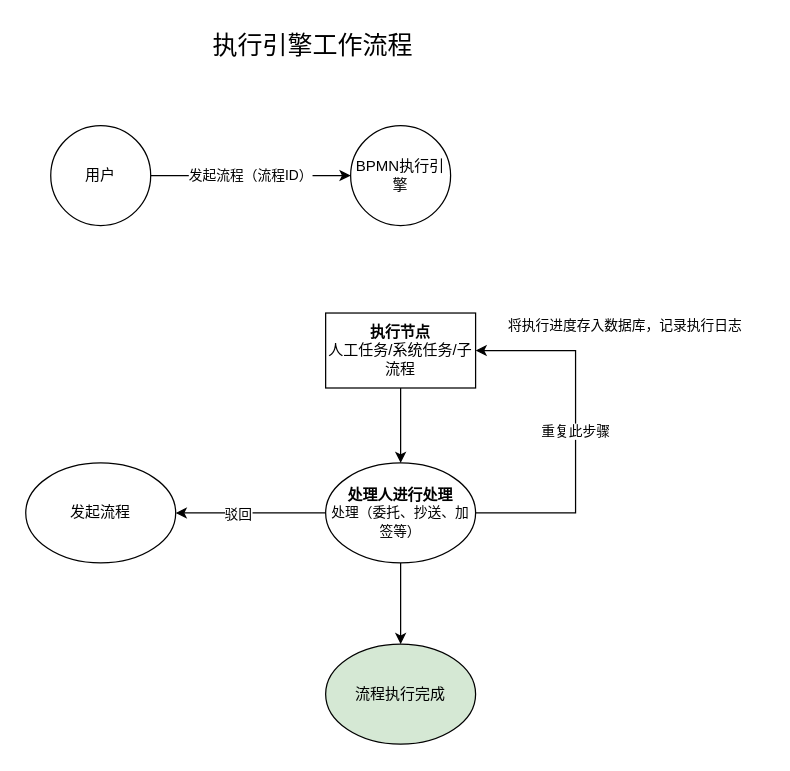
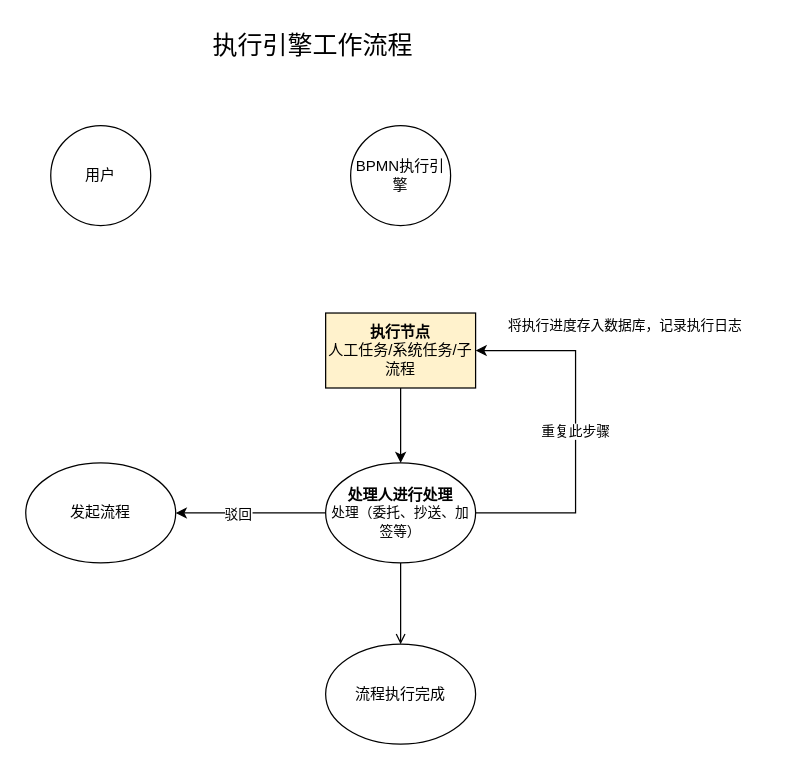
- <mxCell id="3" value="发起流程（流程ID）" style="edgeStyle=orthogonalEdgeStyle;rounded=0;orthogonalLoop=1;jettySize=auto;html=1;" parent="1" source="4" target="2" edge="1"><mxGeometry relative="1" as="geometry" /></mxCell>
- <mxCell id="6" value="&lt;b&gt;执行节点&lt;/b&gt;&lt;br&gt;人工任务/系统任务/子流程" style="whiteSpace=wrap;html=1;" parent="1" vertex="1"><mxGeometry x="260" y="250" width="120" height="60" as="geometry" /></mxCell>
+ <mxCell id="6" value="&lt;b&gt;执行节点&lt;/b&gt;&lt;br&gt;人工任务/系统任务/子流程" style="whiteSpace=wrap;html=1;fillColor=#fff2cc;" parent="1" vertex="1"><mxGeometry x="260" y="250" width="120" height="60" as="geometry" /></mxCell>
- <mxCell id="7" value="" style="edgeStyle=orthogonalEdgeStyle;rounded=0;orthogonalLoop=1;jettySize=auto;html=1;" parent="1" source="11" target="13" edge="1"><mxGeometry relative="1" as="geometry"><mxPoint x="320" y="500" as="targetPoint" /></mxGeometry></mxCell>
+ <mxCell id="7" value="" style="edgeStyle=orthogonalEdgeStyle;rounded=0;orthogonalLoop=1;jettySize=auto;html=1;endArrow=open;" parent="1" source="11" target="13" edge="1"><mxGeometry relative="1" as="geometry"><mxPoint x="320" y="500" as="targetPoint" /></mxGeometry></mxCell>
- <mxCell id="13" value="流程执行完成" style="ellipse;whiteSpace=wrap;html=1;fillColor=#d5e8d4;" parent="1" vertex="1"><mxGeometry x="260" y="515" width="120" height="80" as="geometry" /></mxCell>
+ <mxCell id="13" value="流程执行完成" style="ellipse;whiteSpace=wrap;html=1;" parent="1" vertex="1"><mxGeometry x="260" y="515" width="120" height="80" as="geometry" /></mxCell>
